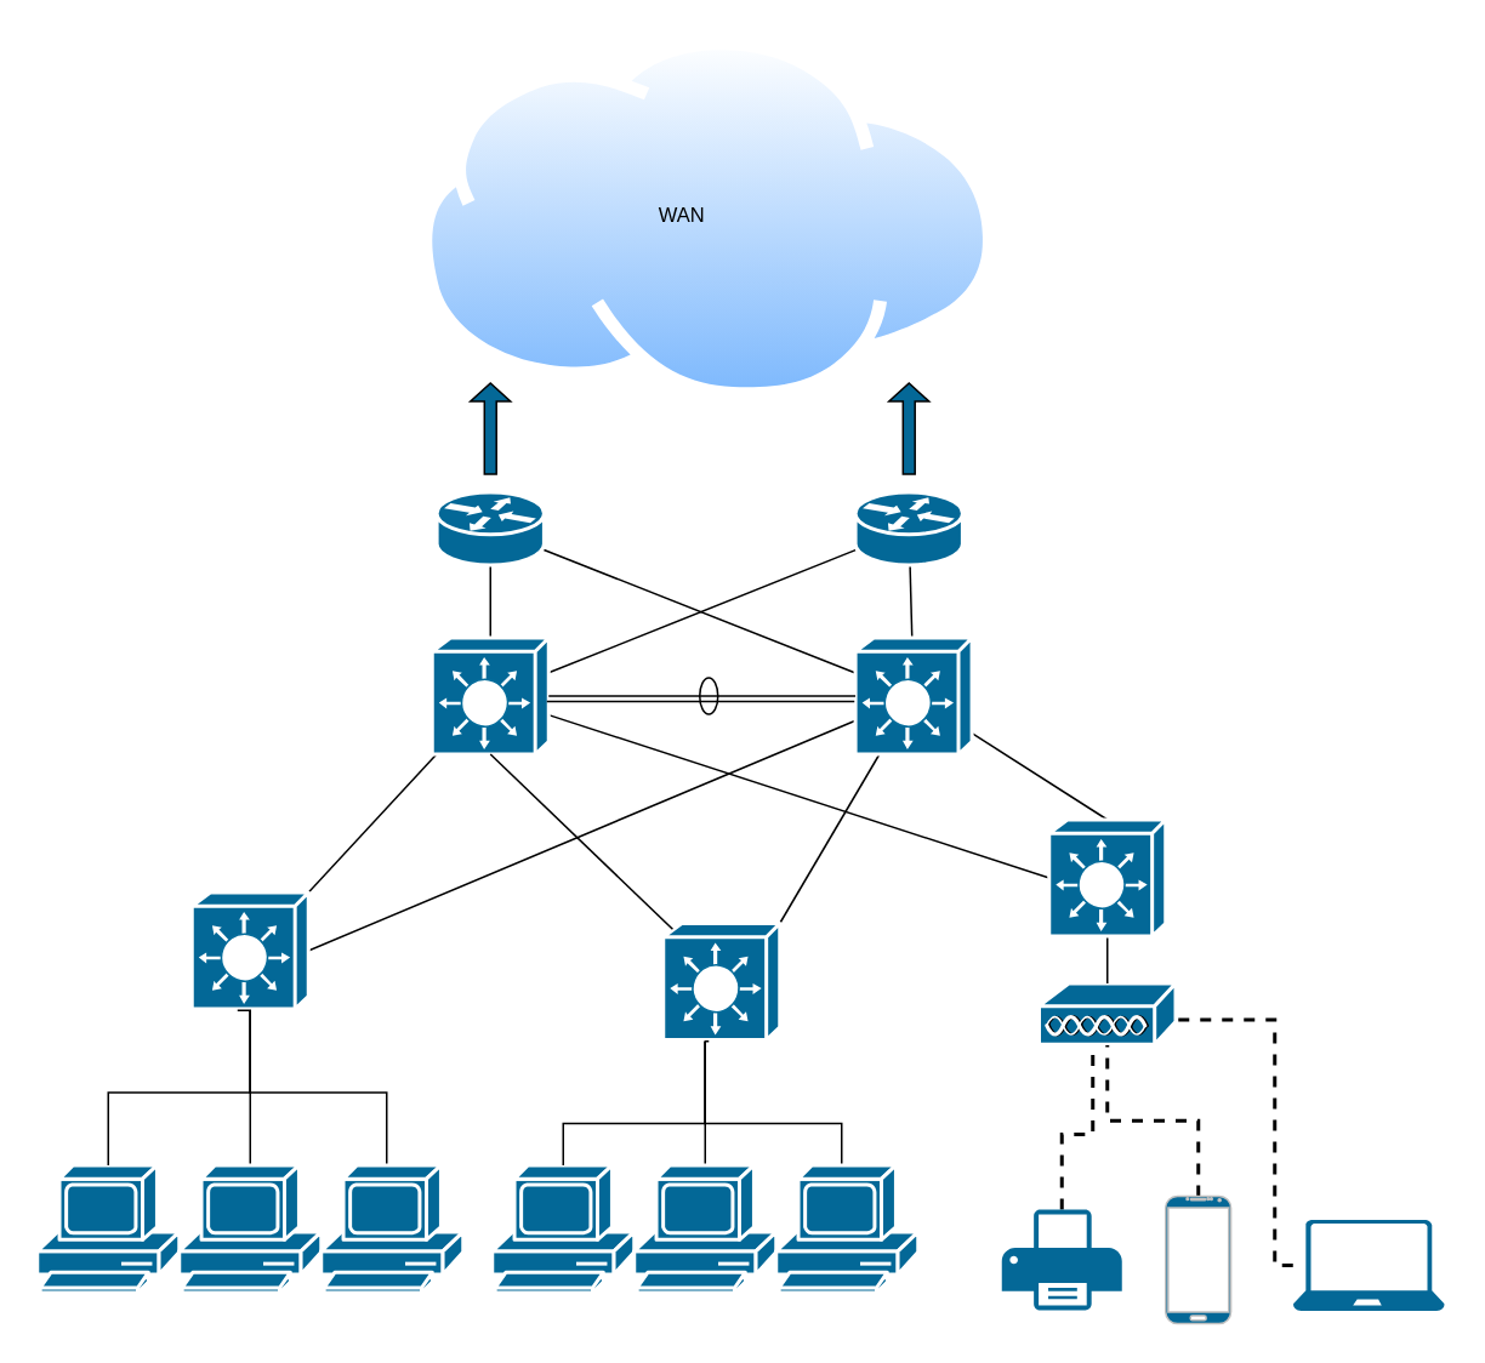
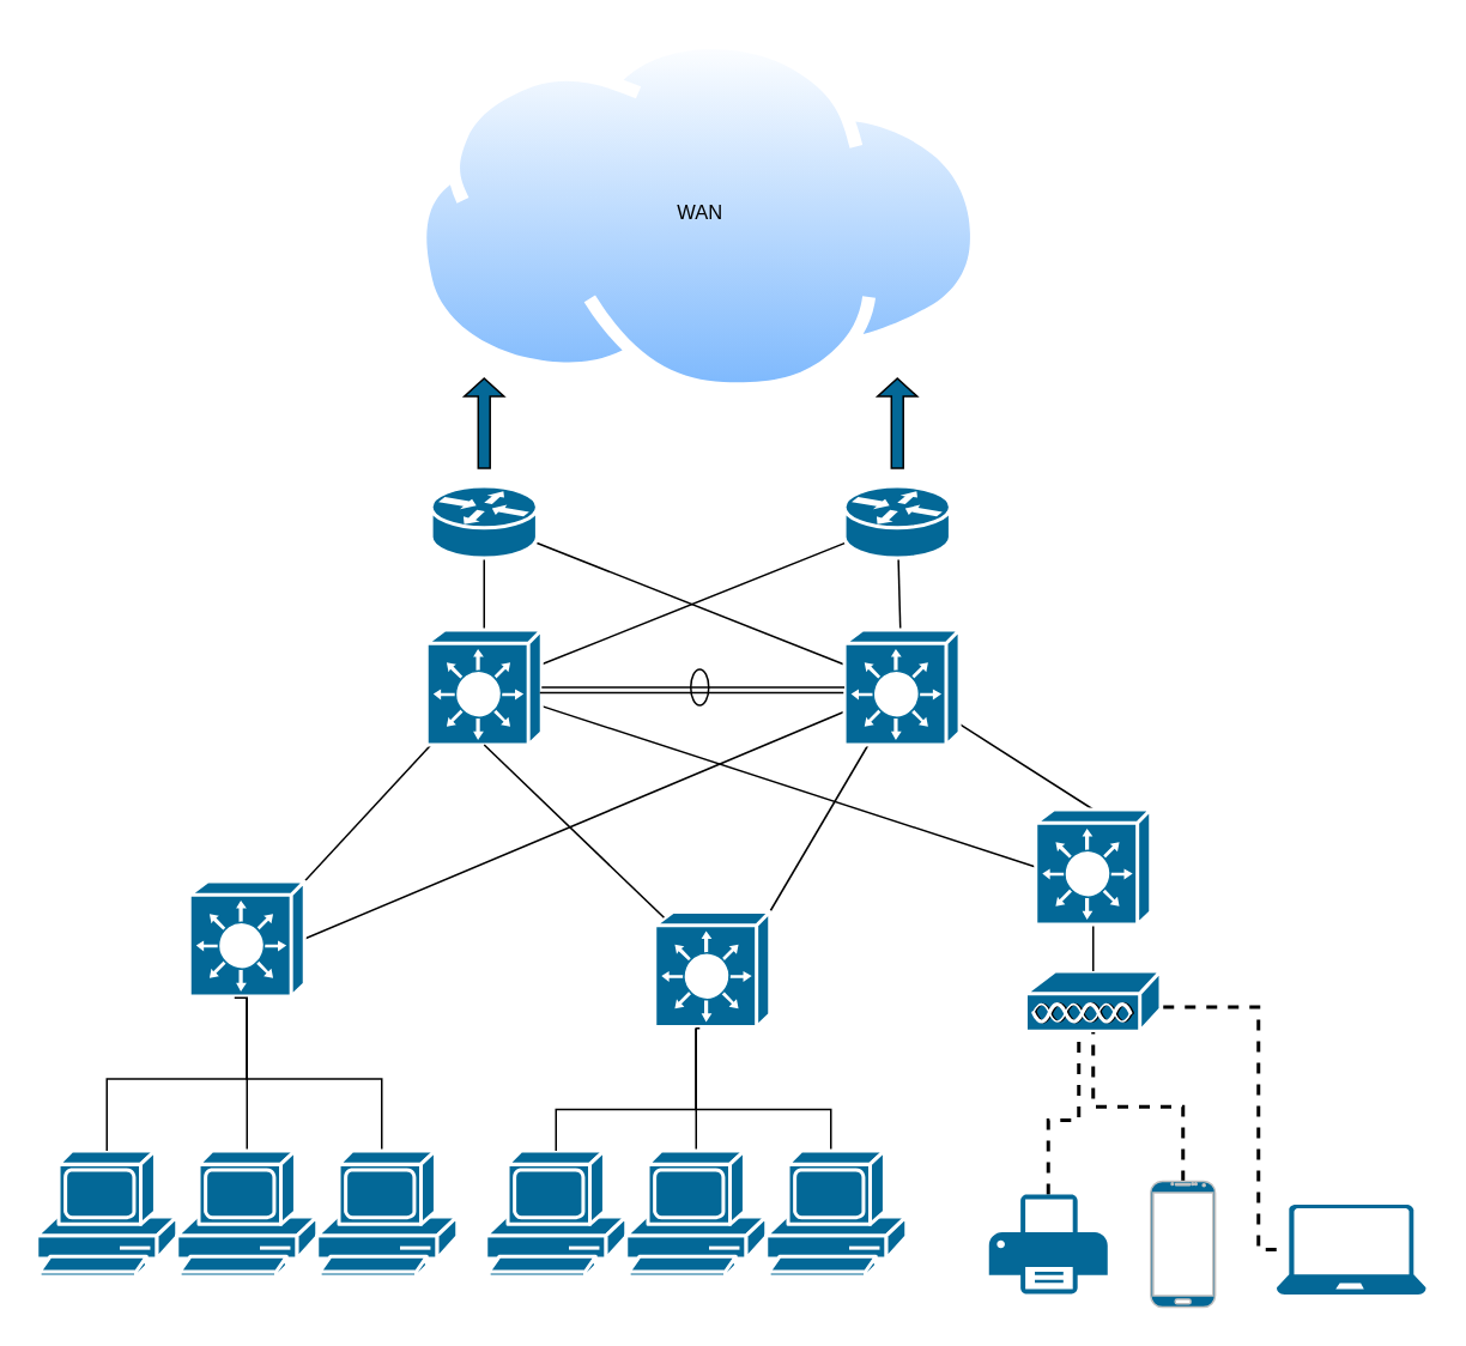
- <mxCell id="31" value="WAN" style="text;html=1;align=center;verticalAlign=middle;resizable=0;points=[];autosize=1;strokeColor=none;fillColor=none;fontSize=11;fontFamily=Helvetica;fontColor=default;" vertex="1" parent="1"><mxGeometry x="349" y="102.65" width="50" height="30" as="geometry" /></mxCell>
+ <mxCell id="31" value="WAN" style="text;html=1;align=center;verticalAlign=middle;resizable=0;points=[];autosize=1;strokeColor=none;fillColor=none;fontSize=11;fontFamily=Helvetica;fontColor=default;" vertex="1" parent="1"><mxGeometry x="364" y="102.65" width="50" height="30" as="geometry" /></mxCell>
